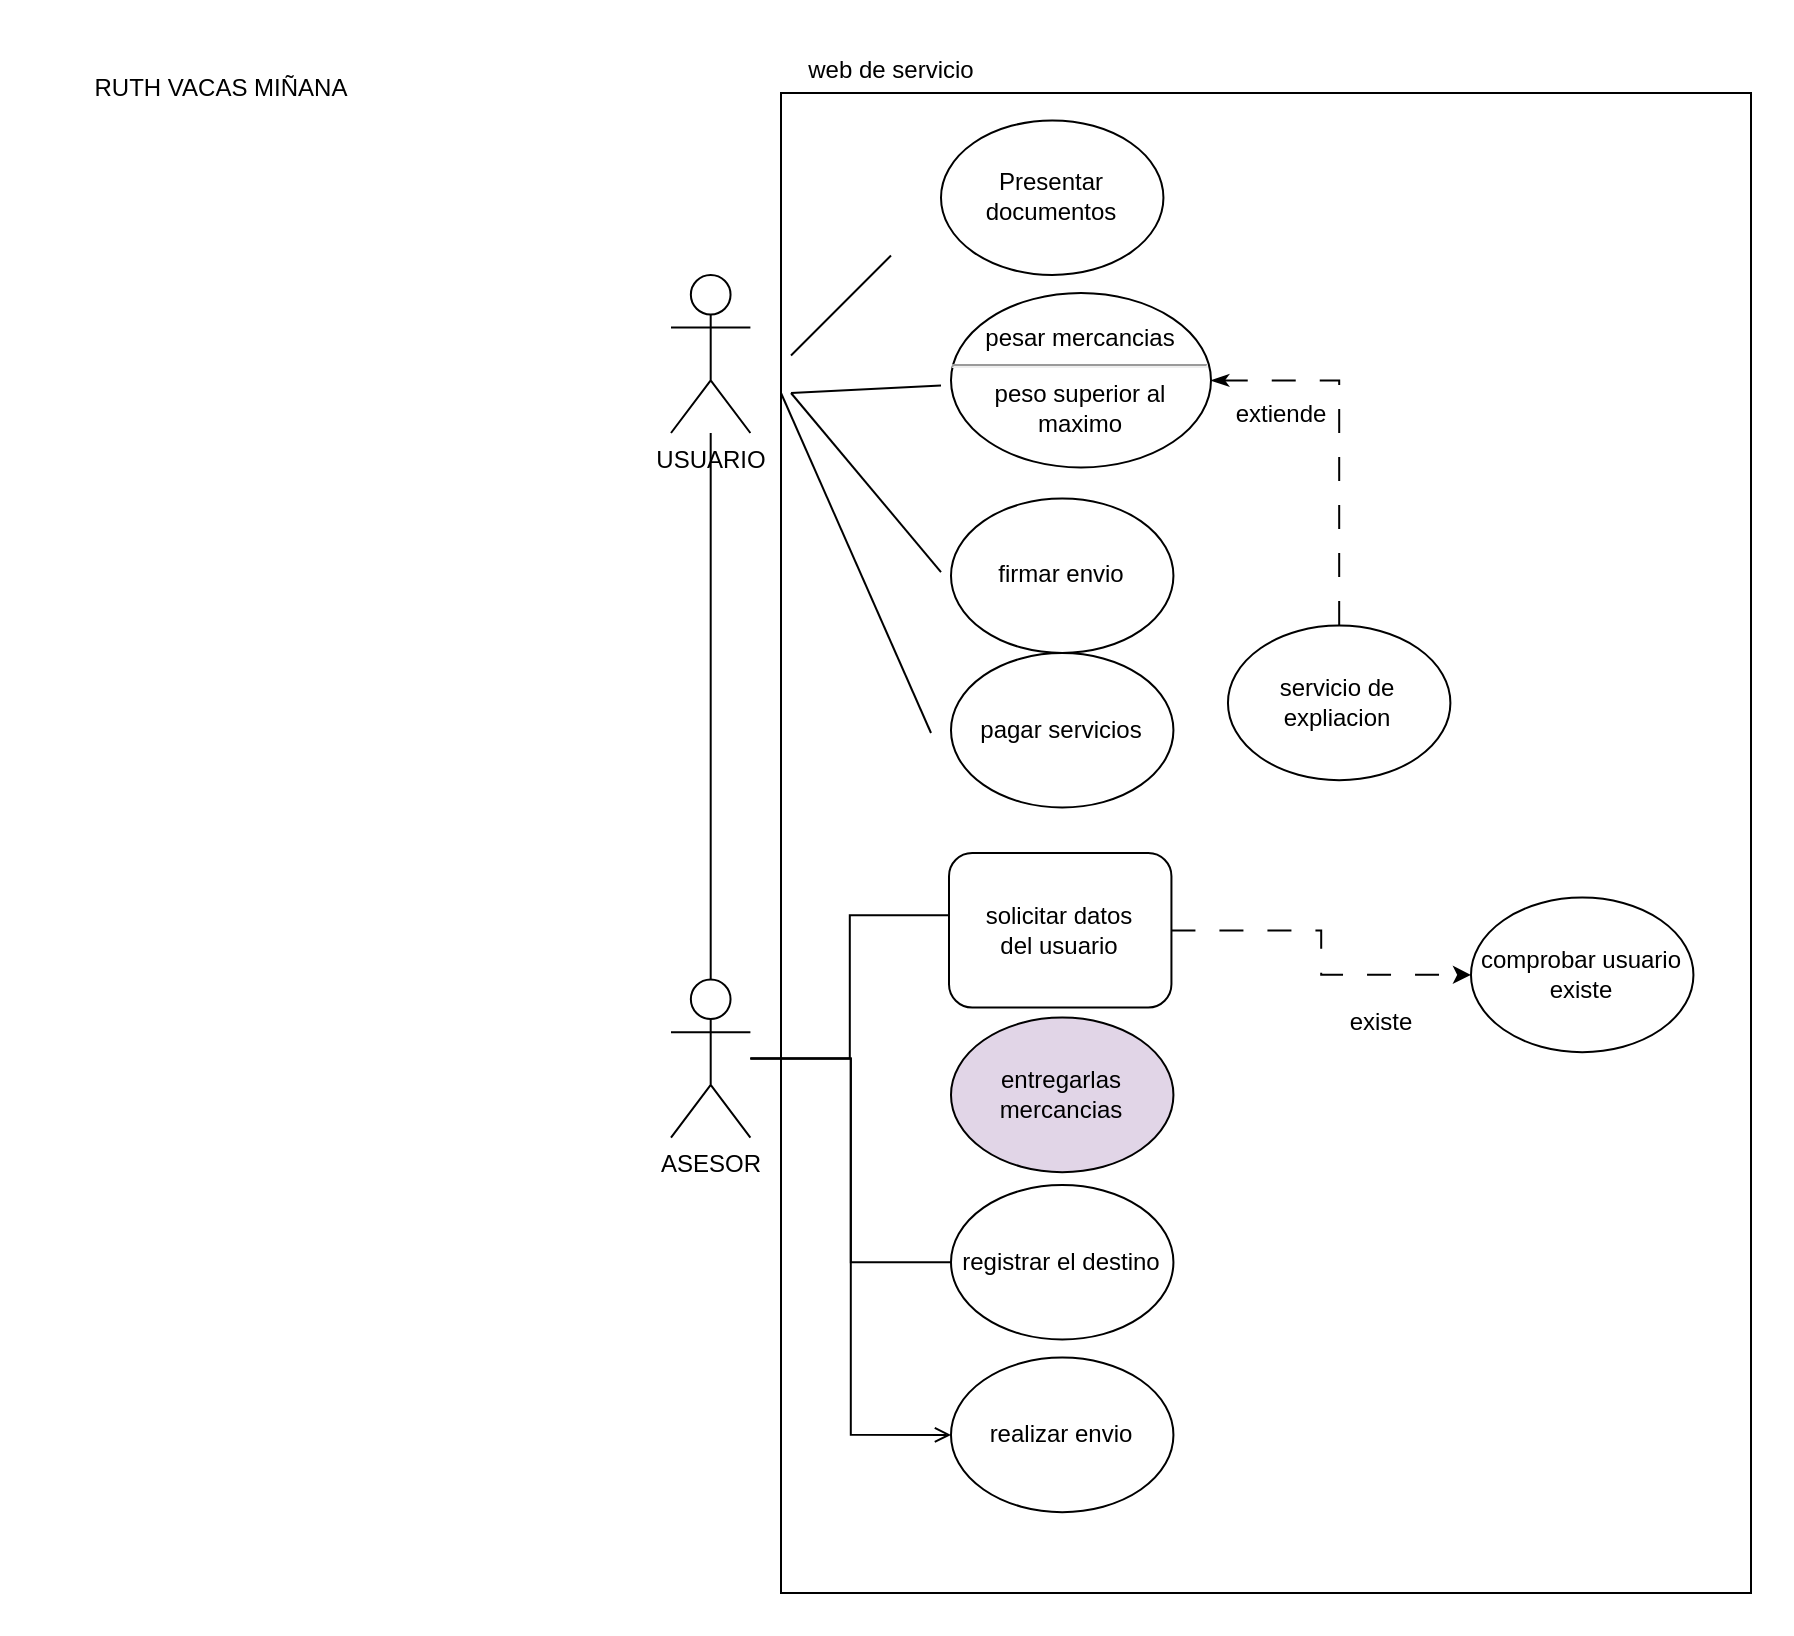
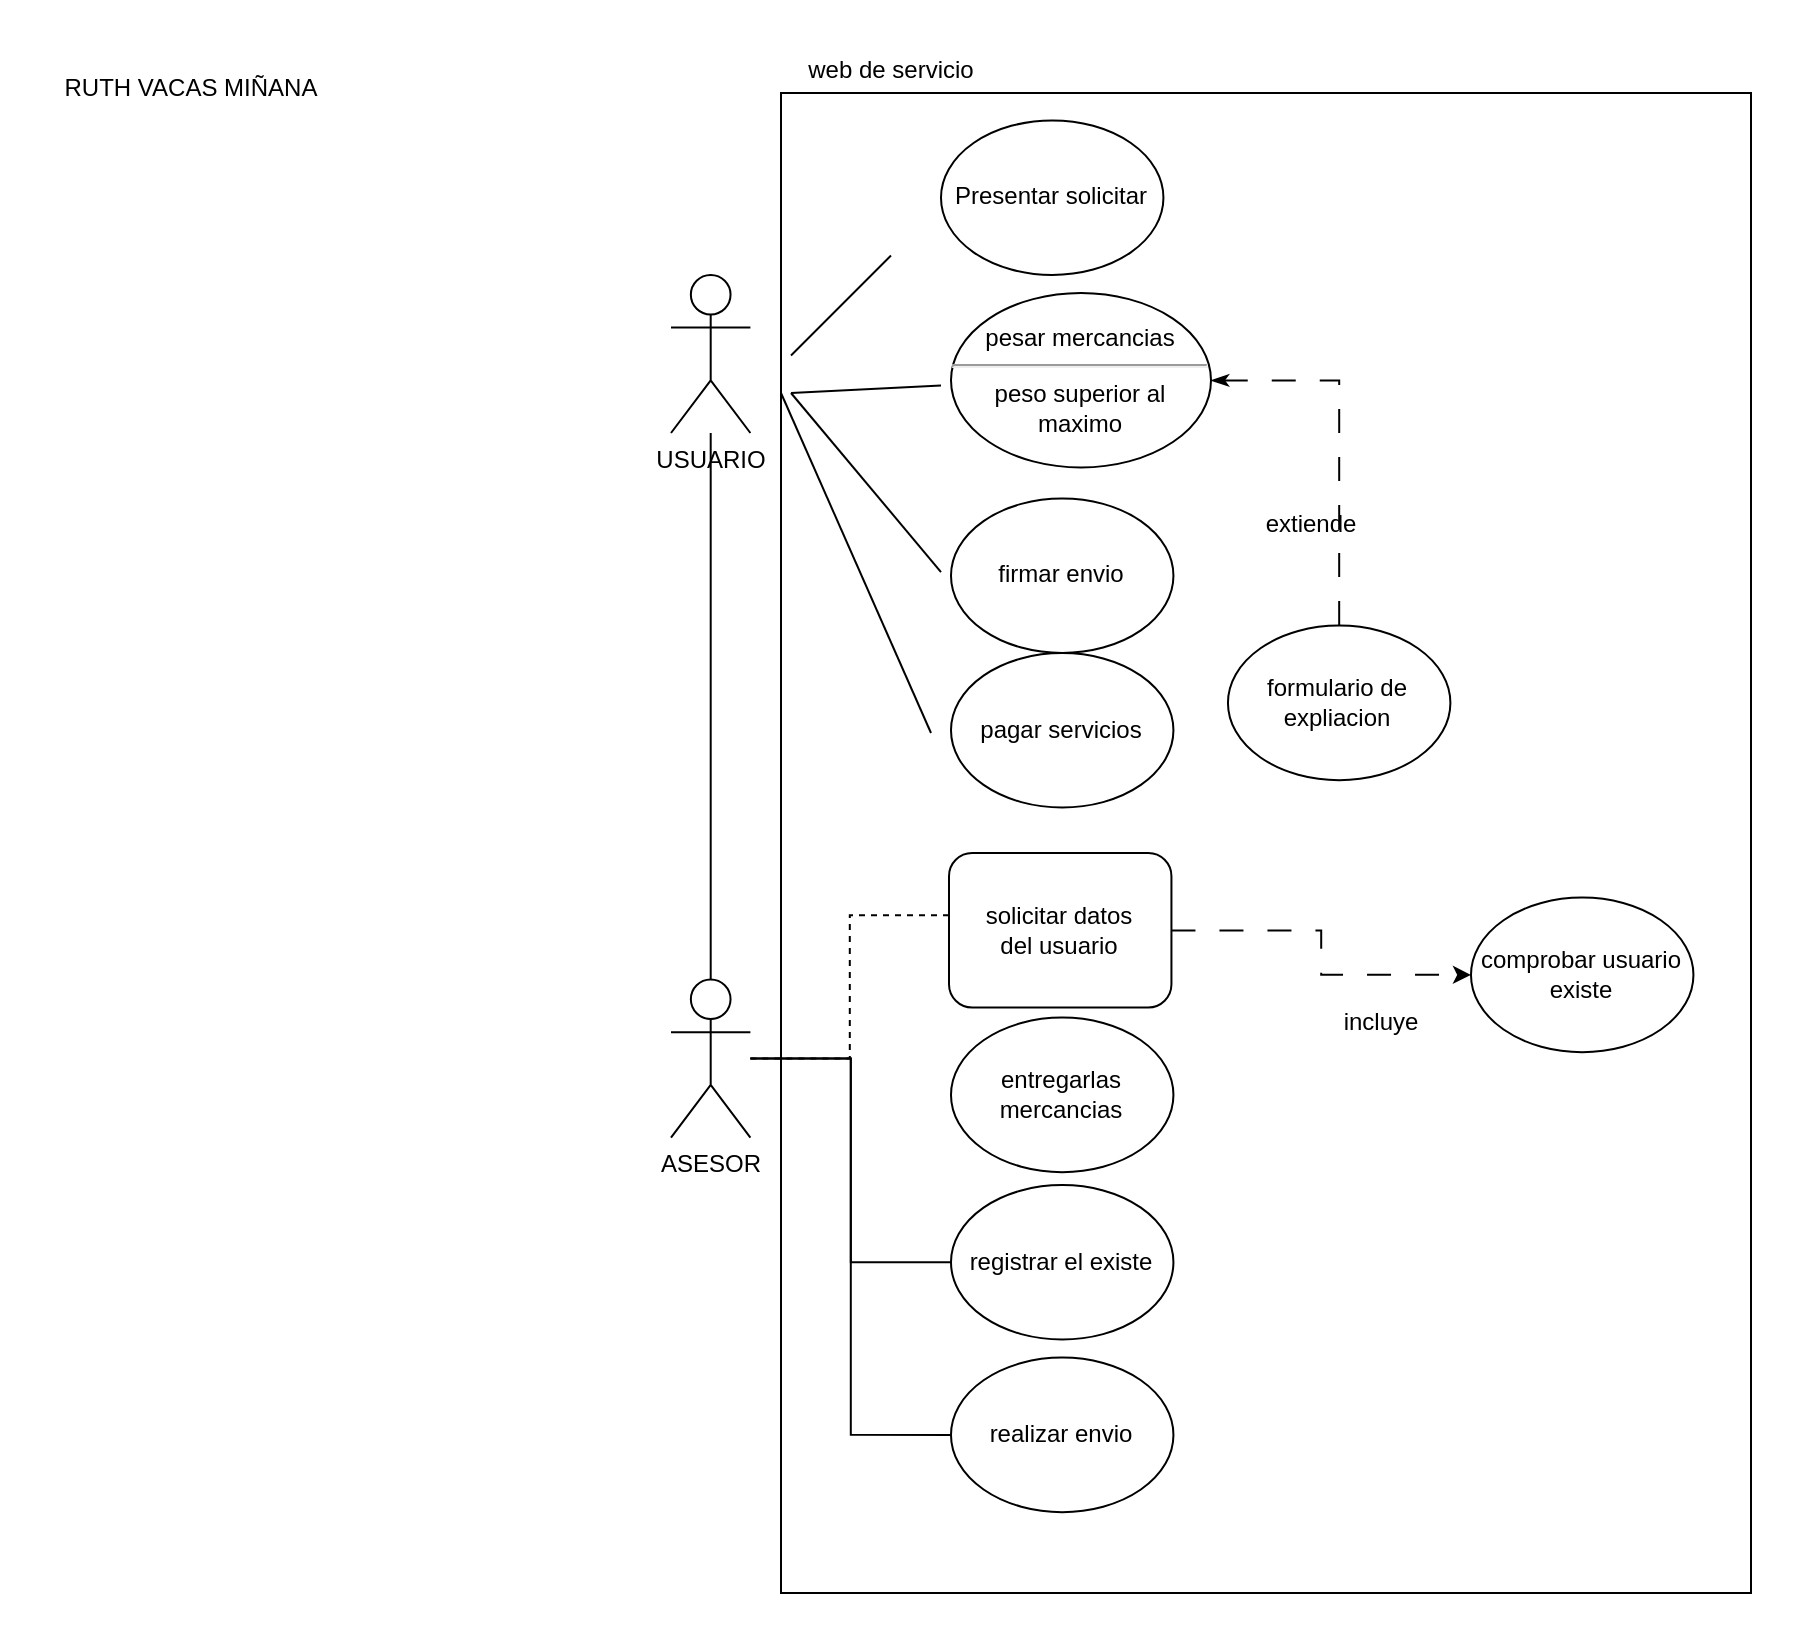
- <mxCell id="2" value="RUTH VACAS MIÑANA" style="text;html=1;align=center;verticalAlign=middle;resizable=0;points=[];autosize=1;strokeColor=none;fillColor=none;" parent="1" vertex="1"><mxGeometry x="35" y="29" width="150" height="30" as="geometry" /></mxCell>
+ <mxCell id="2" value="RUTH VACAS MIÑANA" style="text;html=1;align=center;verticalAlign=middle;resizable=0;points=[];autosize=1;strokeColor=none;fillColor=none;" parent="1" vertex="1"><mxGeometry x="20" y="29" width="150" height="30" as="geometry" /></mxCell>
- <mxCell id="7" value="Presentar documentos" style="ellipse;whiteSpace=wrap;html=1;" parent="3" vertex="1"><mxGeometry x="134.996" y="39.701" width="111.22" height="77.272" as="geometry" /></mxCell>
+ <mxCell id="7" value="Presentar solicitar" style="ellipse;whiteSpace=wrap;html=1;" parent="3" vertex="1"><mxGeometry x="134.996" y="39.701" width="111.22" height="77.272" as="geometry" /></mxCell>
- <mxCell id="26" value="extiende" style="text;html=1;align=center;verticalAlign=middle;resizable=0;points=[];autosize=1;strokeColor=none;fillColor=none;" vertex="1" parent="3"><mxGeometry x="270" y="172.3" width="70" height="30" as="geometry" /></mxCell>
+ <mxCell id="26" value="extiende" style="text;html=1;align=center;verticalAlign=middle;resizable=0;points=[];autosize=1;strokeColor=none;fillColor=none;" vertex="1" parent="3"><mxGeometry x="285" y="227.3" width="70" height="30" as="geometry" /></mxCell>
- <mxCell id="24" value="servicio de expliacion" style="ellipse;whiteSpace=wrap;html=1;" vertex="1" parent="3"><mxGeometry x="278.476" y="292.301" width="111.22" height="77.272" as="geometry" /></mxCell>
+ <mxCell id="24" value="formulario de expliacion" style="ellipse;whiteSpace=wrap;html=1;" vertex="1" parent="3"><mxGeometry x="278.476" y="292.301" width="111.22" height="77.272" as="geometry" /></mxCell>
- <mxCell id="13" style="edgeStyle=orthogonalEdgeStyle;rounded=0;orthogonalLoop=1;jettySize=auto;html=1;entryX=0;entryY=0.403;entryDx=0;entryDy=0;entryPerimeter=0;endArrow=none;endFill=0;" edge="1" parent="3" source="11" target="12"><mxGeometry relative="1" as="geometry" /></mxCell>
+ <mxCell id="13" style="edgeStyle=orthogonalEdgeStyle;rounded=0;orthogonalLoop=1;jettySize=auto;html=1;entryX=0;entryY=0.403;entryDx=0;entryDy=0;entryPerimeter=0;endArrow=none;endFill=0;dashed=1;" edge="1" parent="3" source="11" target="12"><mxGeometry relative="1" as="geometry" /></mxCell>
- <mxCell id="28" value="existe" style="text;html=1;align=center;verticalAlign=middle;resizable=0;points=[];autosize=1;strokeColor=none;fillColor=none;" vertex="1" parent="3"><mxGeometry x="320" y="475.57" width="70" height="30" as="geometry" /></mxCell>
+ <mxCell id="28" value="incluye" style="text;html=1;align=center;verticalAlign=middle;resizable=0;points=[];autosize=1;strokeColor=none;fillColor=none;" vertex="1" parent="3"><mxGeometry x="320" y="475.57" width="70" height="30" as="geometry" /></mxCell>
- <mxCell id="14" value="entregarlas mercancias" style="ellipse;whiteSpace=wrap;html=1;fillColor=#e1d5e7;" vertex="1" parent="3"><mxGeometry x="139.996" y="488.301" width="111.22" height="77.272" as="geometry" /></mxCell>
+ <mxCell id="14" value="entregarlas mercancias" style="ellipse;whiteSpace=wrap;html=1;" vertex="1" parent="3"><mxGeometry x="139.996" y="488.301" width="111.22" height="77.272" as="geometry" /></mxCell>
- <mxCell id="16" value="registrar el destino" style="ellipse;whiteSpace=wrap;html=1;" vertex="1" parent="3"><mxGeometry x="139.996" y="572.001" width="111.22" height="77.272" as="geometry" /></mxCell>
+ <mxCell id="16" value="registrar el existe" style="ellipse;whiteSpace=wrap;html=1;" vertex="1" parent="3"><mxGeometry x="139.996" y="572.001" width="111.22" height="77.272" as="geometry" /></mxCell>
- <mxCell id="19" style="edgeStyle=orthogonalEdgeStyle;rounded=0;orthogonalLoop=1;jettySize=auto;html=1;entryX=0;entryY=0.5;entryDx=0;entryDy=0;startArrow=none;startFill=0;endArrow=open;endFill=0;" edge="1" parent="3" source="11" target="18"><mxGeometry relative="1" as="geometry" /></mxCell>
+ <mxCell id="19" style="edgeStyle=orthogonalEdgeStyle;rounded=0;orthogonalLoop=1;jettySize=auto;html=1;entryX=0;entryY=0.5;entryDx=0;entryDy=0;startArrow=none;startFill=0;endArrow=none;endFill=0;" edge="1" parent="3" source="11" target="18"><mxGeometry relative="1" as="geometry" /></mxCell>
